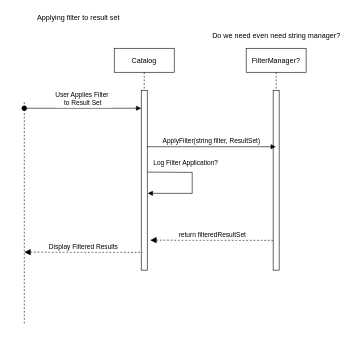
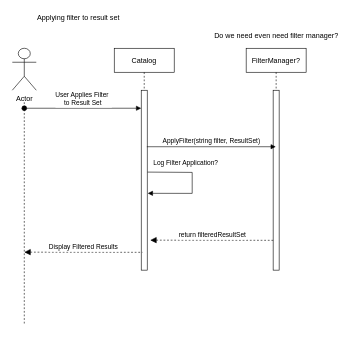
- <mxCell id="14" value="Do we need even need string manager?" style="text;html=1;align=center;verticalAlign=middle;resizable=0;points=[];autosize=1;" parent="1" vertex="1"><mxGeometry x="350" y="50" width="220" height="20" as="geometry" /></mxCell>
+ <mxCell id="14" value="Do we need even need filter manager?" style="text;html=1;align=center;verticalAlign=middle;resizable=0;points=[];autosize=1;" parent="1" vertex="1"><mxGeometry x="350" y="50" width="220" height="20" as="geometry" /></mxCell>
+ <mxCell id="9" value="Actor" style="shape=umlActor;verticalLabelPosition=bottom;verticalAlign=top;html=1;outlineConnect=0;" parent="1" vertex="1"><mxGeometry x="20" y="80" width="40" height="70" as="geometry" /></mxCell>
